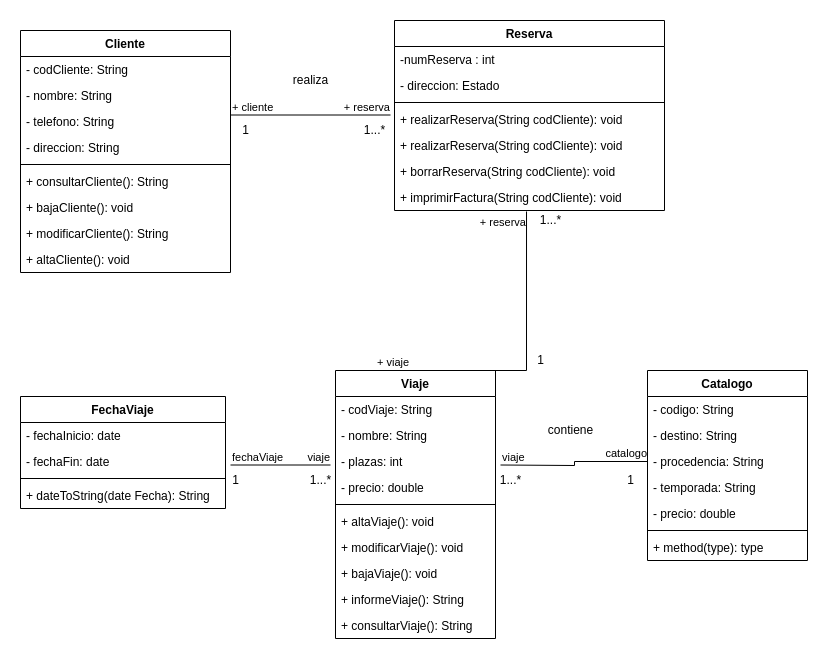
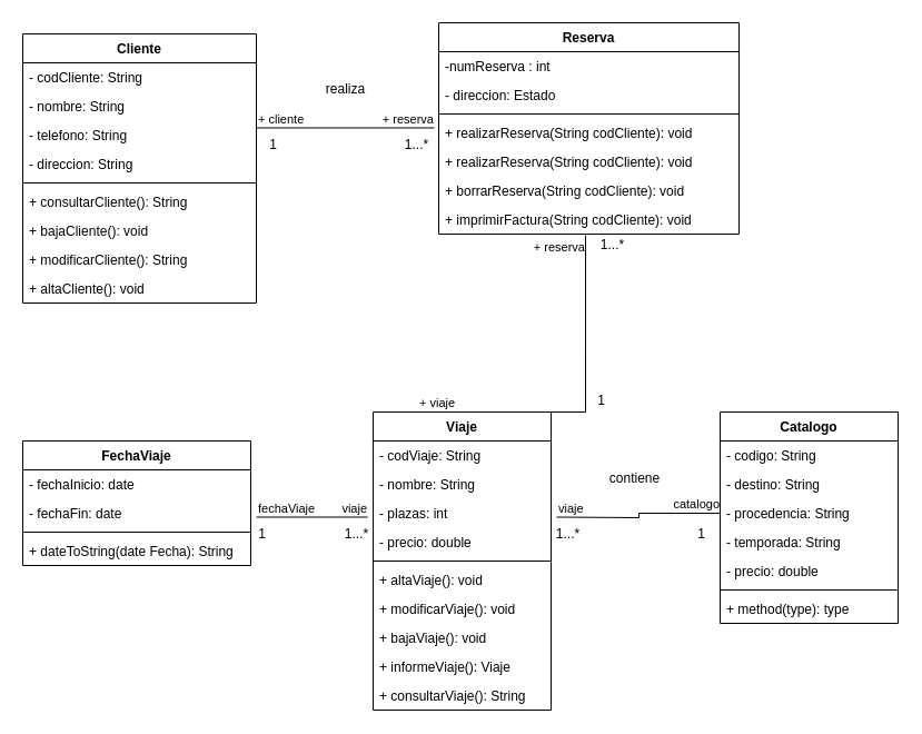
- <mxCell id="21" value="+ informeViaje(): String" style="text;strokeColor=none;fillColor=none;align=left;verticalAlign=top;spacingLeft=4;spacingRight=4;overflow=hidden;rotatable=0;points=[[0,0.5],[1,0.5]];portConstraint=eastwest;" vertex="1" parent="12"><mxGeometry y="216" width="160" height="26" as="geometry" /></mxCell>
+ <mxCell id="21" value="+ informeViaje(): Viaje" style="text;strokeColor=none;fillColor=none;align=left;verticalAlign=top;spacingLeft=4;spacingRight=4;overflow=hidden;rotatable=0;points=[[0,0.5],[1,0.5]];portConstraint=eastwest;" vertex="1" parent="12"><mxGeometry y="216" width="160" height="26" as="geometry" /></mxCell>
